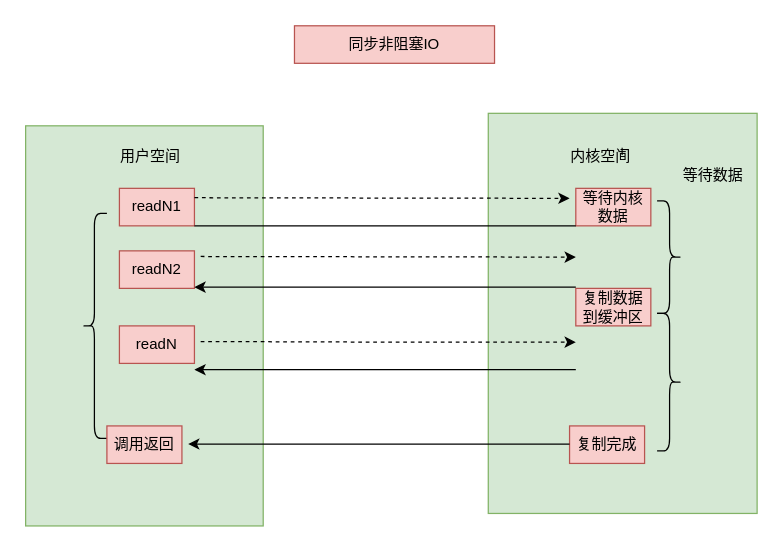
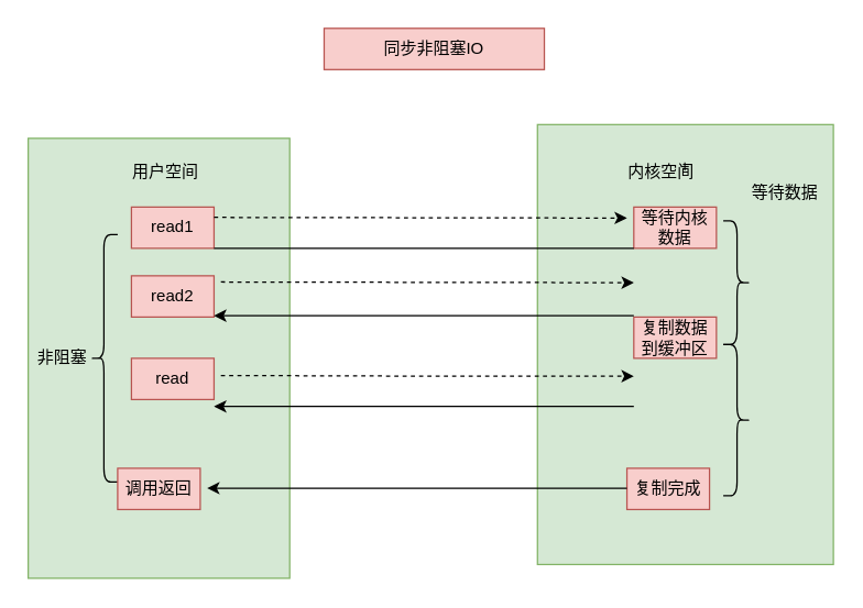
- <mxCell id="9" value="readN1" style="text;html=1;strokeColor=#b85450;fillColor=#f8cecc;align=center;verticalAlign=middle;whiteSpace=wrap;rounded=0;" vertex="1" parent="1"><mxGeometry x="95" y="150" width="60" height="30" as="geometry" /></mxCell>
+ <mxCell id="9" value="read1" style="text;html=1;strokeColor=#b85450;fillColor=#f8cecc;align=center;verticalAlign=middle;whiteSpace=wrap;rounded=0;" vertex="1" parent="1"><mxGeometry x="95" y="150" width="60" height="30" as="geometry" /></mxCell>
- <mxCell id="11" value="readN2" style="text;html=1;strokeColor=#b85450;fillColor=#f8cecc;align=center;verticalAlign=middle;whiteSpace=wrap;rounded=0;" vertex="1" parent="1"><mxGeometry x="95" y="200" width="60" height="30" as="geometry" /></mxCell>
+ <mxCell id="11" value="read2" style="text;html=1;strokeColor=#b85450;fillColor=#f8cecc;align=center;verticalAlign=middle;whiteSpace=wrap;rounded=0;" vertex="1" parent="1"><mxGeometry x="95" y="200" width="60" height="30" as="geometry" /></mxCell>
+ <mxCell id="8" value="非阻塞" style="text;html=1;strokeColor=none;fillColor=none;align=center;verticalAlign=middle;whiteSpace=wrap;rounded=0;" vertex="1" parent="1"><mxGeometry x="25" y="247.5" width="40" height="25" as="geometry" /></mxCell>
- <mxCell id="12" value="readN" style="text;html=1;strokeColor=#b85450;fillColor=#f8cecc;align=center;verticalAlign=middle;whiteSpace=wrap;rounded=0;" vertex="1" parent="1"><mxGeometry x="95" y="260" width="60" height="30" as="geometry" /></mxCell>
+ <mxCell id="12" value="read" style="text;html=1;strokeColor=#b85450;fillColor=#f8cecc;align=center;verticalAlign=middle;whiteSpace=wrap;rounded=0;" vertex="1" parent="1"><mxGeometry x="95" y="260" width="60" height="30" as="geometry" /></mxCell>
